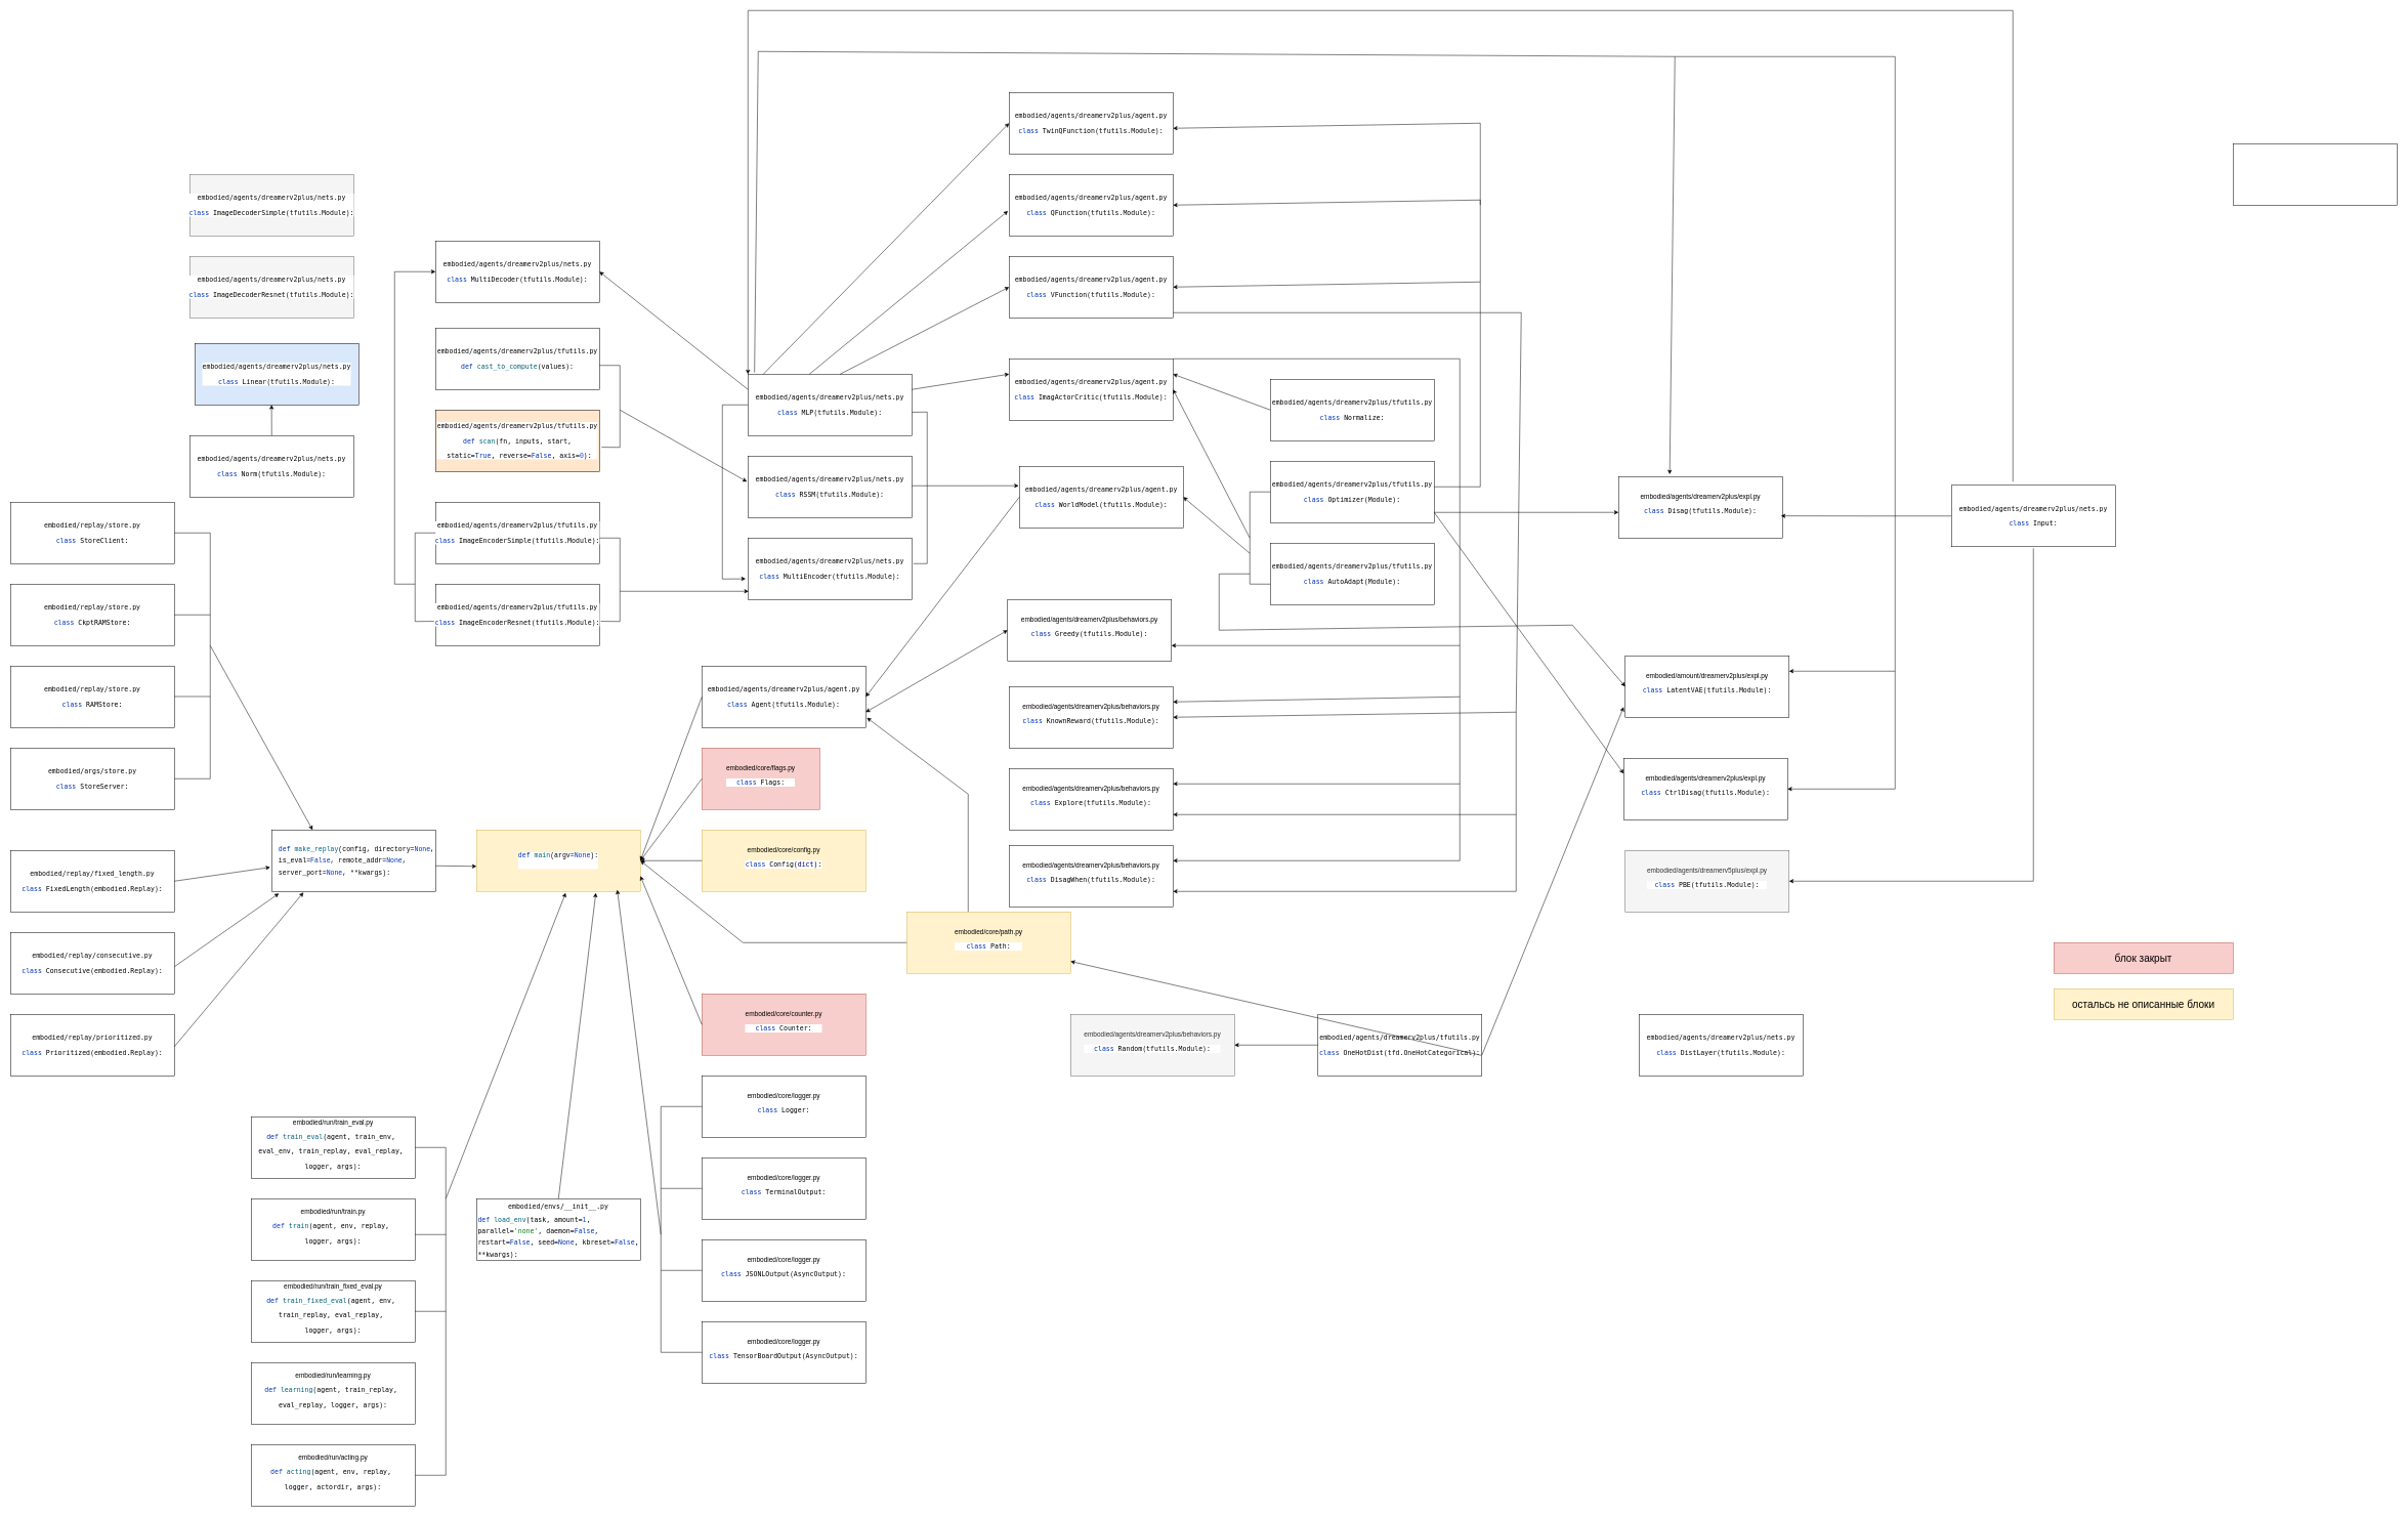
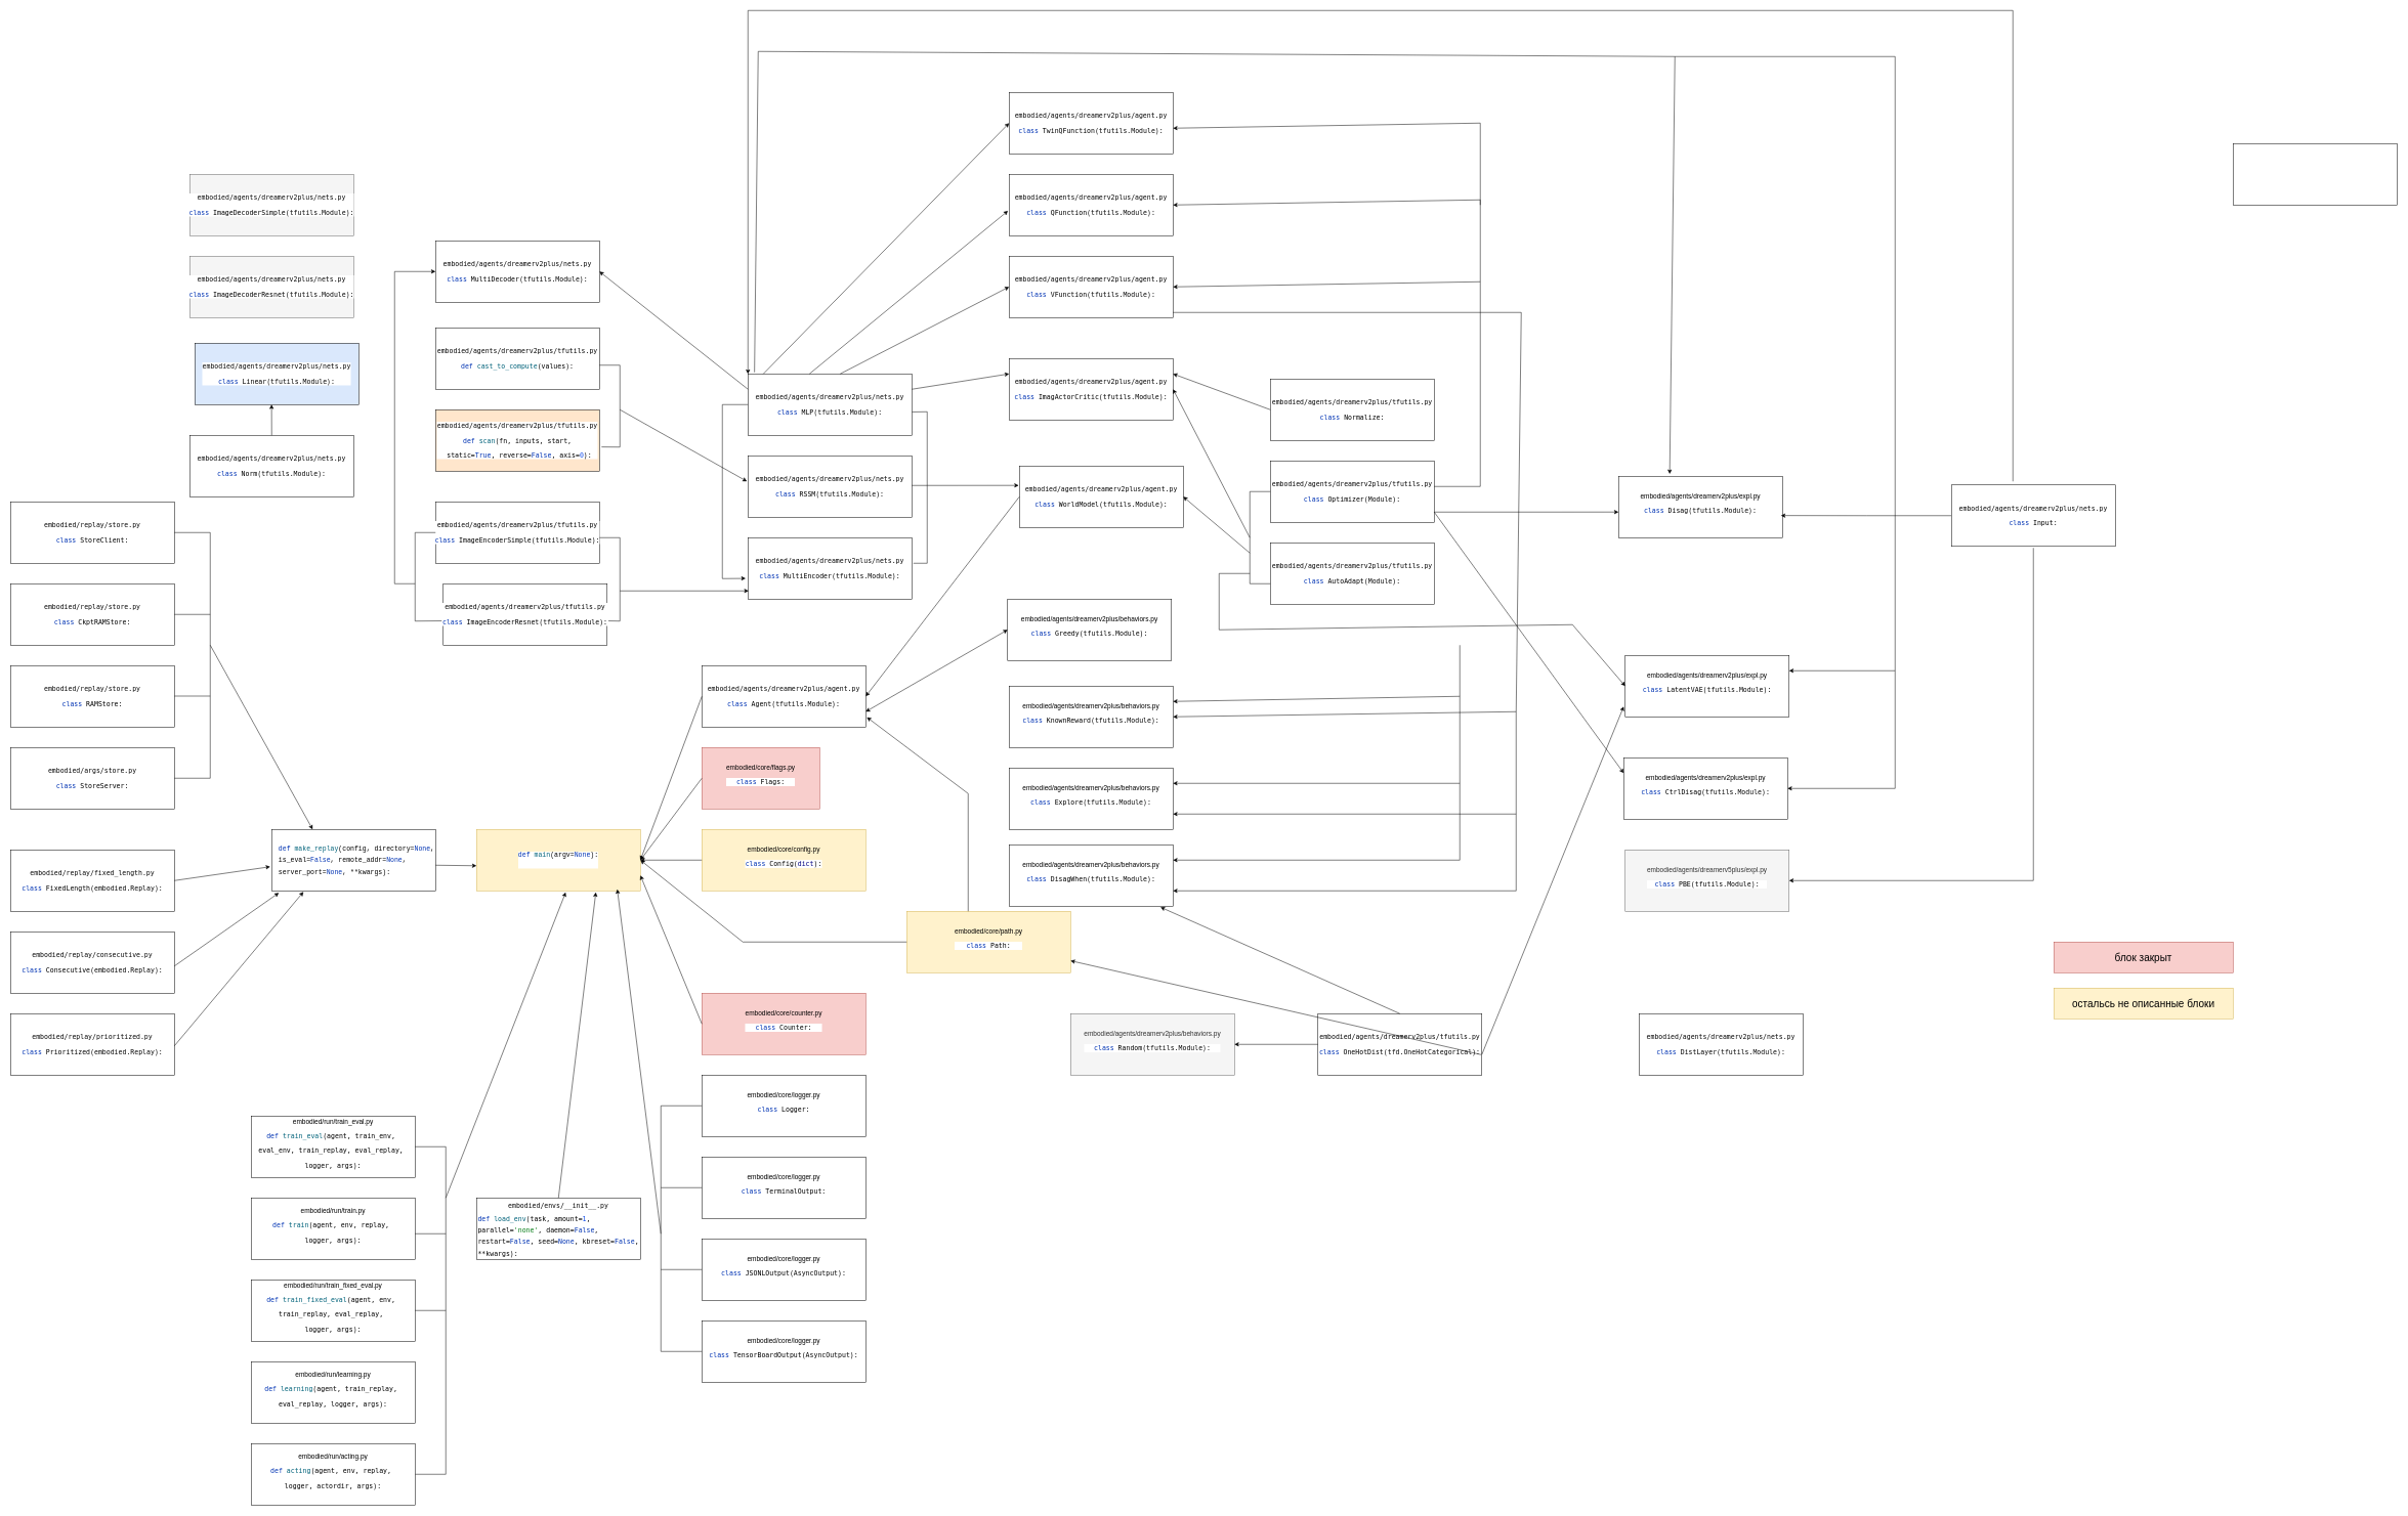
- <mxCell id="112" value="&lt;div style=&quot;background-color: rgb(255, 255, 255);&quot;&gt;&lt;pre style=&quot;&quot;&gt;&lt;font face=&quot;JetBrains Mono, monospace&quot; color=&quot;#080808&quot;&gt;embodied/agents/dreamerv2plus/tfutils.py&lt;br&gt;&lt;/font&gt;&lt;/pre&gt;&lt;pre style=&quot;&quot;&gt;&lt;div style=&quot;color: rgb(8, 8, 8);&quot;&gt;&lt;pre style=&quot;font-family:'JetBrains Mono',monospace;font-size:9.8pt;&quot;&gt;&lt;div&gt;&lt;pre style=&quot;font-family:'JetBrains Mono',monospace;font-size:9.8pt;&quot;&gt;&lt;span style=&quot;color:#0033b3;&quot;&gt;class &lt;/span&gt;&lt;span style=&quot;color:#000000;&quot;&gt;ImageEncoderResnet&lt;/span&gt;(tfutils.Module):&lt;/pre&gt;&lt;/div&gt;&lt;/pre&gt;&lt;/div&gt;&lt;/pre&gt;&lt;/div&gt;" style="rounded=0;whiteSpace=wrap;html=1;labelBackgroundColor=none;fontSize=13;" parent="1" vertex="1"><mxGeometry x="850" y="1140" width="320" height="120" as="geometry" /></mxCell>
+ <mxCell id="112" value="&lt;div style=&quot;background-color: rgb(255, 255, 255);&quot;&gt;&lt;pre style=&quot;&quot;&gt;&lt;font face=&quot;JetBrains Mono, monospace&quot; color=&quot;#080808&quot;&gt;embodied/agents/dreamerv2plus/tfutils.py&lt;br&gt;&lt;/font&gt;&lt;/pre&gt;&lt;pre style=&quot;&quot;&gt;&lt;div style=&quot;color: rgb(8, 8, 8);&quot;&gt;&lt;pre style=&quot;font-family:'JetBrains Mono',monospace;font-size:9.8pt;&quot;&gt;&lt;div&gt;&lt;pre style=&quot;font-family:'JetBrains Mono',monospace;font-size:9.8pt;&quot;&gt;&lt;span style=&quot;color:#0033b3;&quot;&gt;class &lt;/span&gt;&lt;span style=&quot;color:#000000;&quot;&gt;ImageEncoderResnet&lt;/span&gt;(tfutils.Module):&lt;/pre&gt;&lt;/div&gt;&lt;/pre&gt;&lt;/div&gt;&lt;/pre&gt;&lt;/div&gt;" style="rounded=0;whiteSpace=wrap;html=1;labelBackgroundColor=none;fontSize=13;" parent="1" vertex="1"><mxGeometry x="865" y="1140" width="320" height="120" as="geometry" /></mxCell>
- <mxCell id="63" value="" style="endArrow=classic;html=1;rounded=0;exitX=1;exitY=0;exitDx=0;exitDy=0;entryX=1;entryY=0.75;entryDx=0;entryDy=0;" parent="1" source="62" target="53" edge="1"><mxGeometry width="50" height="50" relative="1" as="geometry"><mxPoint x="1890" y="1270" as="sourcePoint" /><mxPoint x="2850" y="1180" as="targetPoint" /><Array as="points"><mxPoint x="2850" y="700" /><mxPoint x="2850" y="1260" /></Array></mxGeometry></mxCell>
- <mxCell id="98" value="embodied/amount/dreamerv2plus/expl.py&lt;div&gt;&lt;div style=&quot;background-color:#ffffff;color:#080808&quot;&gt;&lt;pre style=&quot;font-family:'JetBrains Mono',monospace;font-size:9.8pt;&quot;&gt;&lt;div&gt;&lt;pre style=&quot;font-family:'JetBrains Mono',monospace;font-size:9.8pt;&quot;&gt;&lt;span style=&quot;color:#0033b3;&quot;&gt;class &lt;/span&gt;&lt;span style=&quot;color:#000000;&quot;&gt;LatentVAE&lt;/span&gt;(tfutils.Module):&lt;/pre&gt;&lt;/div&gt;&lt;/pre&gt;&lt;/div&gt;&lt;/div&gt;" style="rounded=0;whiteSpace=wrap;html=1;labelBackgroundColor=none;fontSize=13;" parent="1" vertex="1"><mxGeometry x="3173" y="1280" width="320" height="120" as="geometry" /></mxCell>
+ <mxCell id="98" value="embodied/agents/dreamerv2plus/expl.py&lt;div&gt;&lt;div style=&quot;background-color:#ffffff;color:#080808&quot;&gt;&lt;pre style=&quot;font-family:'JetBrains Mono',monospace;font-size:9.8pt;&quot;&gt;&lt;div&gt;&lt;pre style=&quot;font-family:'JetBrains Mono',monospace;font-size:9.8pt;&quot;&gt;&lt;span style=&quot;color:#0033b3;&quot;&gt;class &lt;/span&gt;&lt;span style=&quot;color:#000000;&quot;&gt;LatentVAE&lt;/span&gt;(tfutils.Module):&lt;/pre&gt;&lt;/div&gt;&lt;/pre&gt;&lt;/div&gt;&lt;/div&gt;" style="rounded=0;whiteSpace=wrap;html=1;labelBackgroundColor=none;fontSize=13;" parent="1" vertex="1"><mxGeometry x="3173" y="1280" width="320" height="120" as="geometry" /></mxCell>
+ <mxCell id="92" value="" style="endArrow=classic;html=1;rounded=0;exitX=0.5;exitY=0;exitDx=0;exitDy=0;entryX=0.924;entryY=1.017;entryDx=0;entryDy=0;entryPerimeter=0;" parent="1" source="84" target="89" edge="1"><mxGeometry width="50" height="50" relative="1" as="geometry"><mxPoint x="2130" y="1600" as="sourcePoint" /><mxPoint x="2180" y="1550" as="targetPoint" /></mxGeometry></mxCell>
